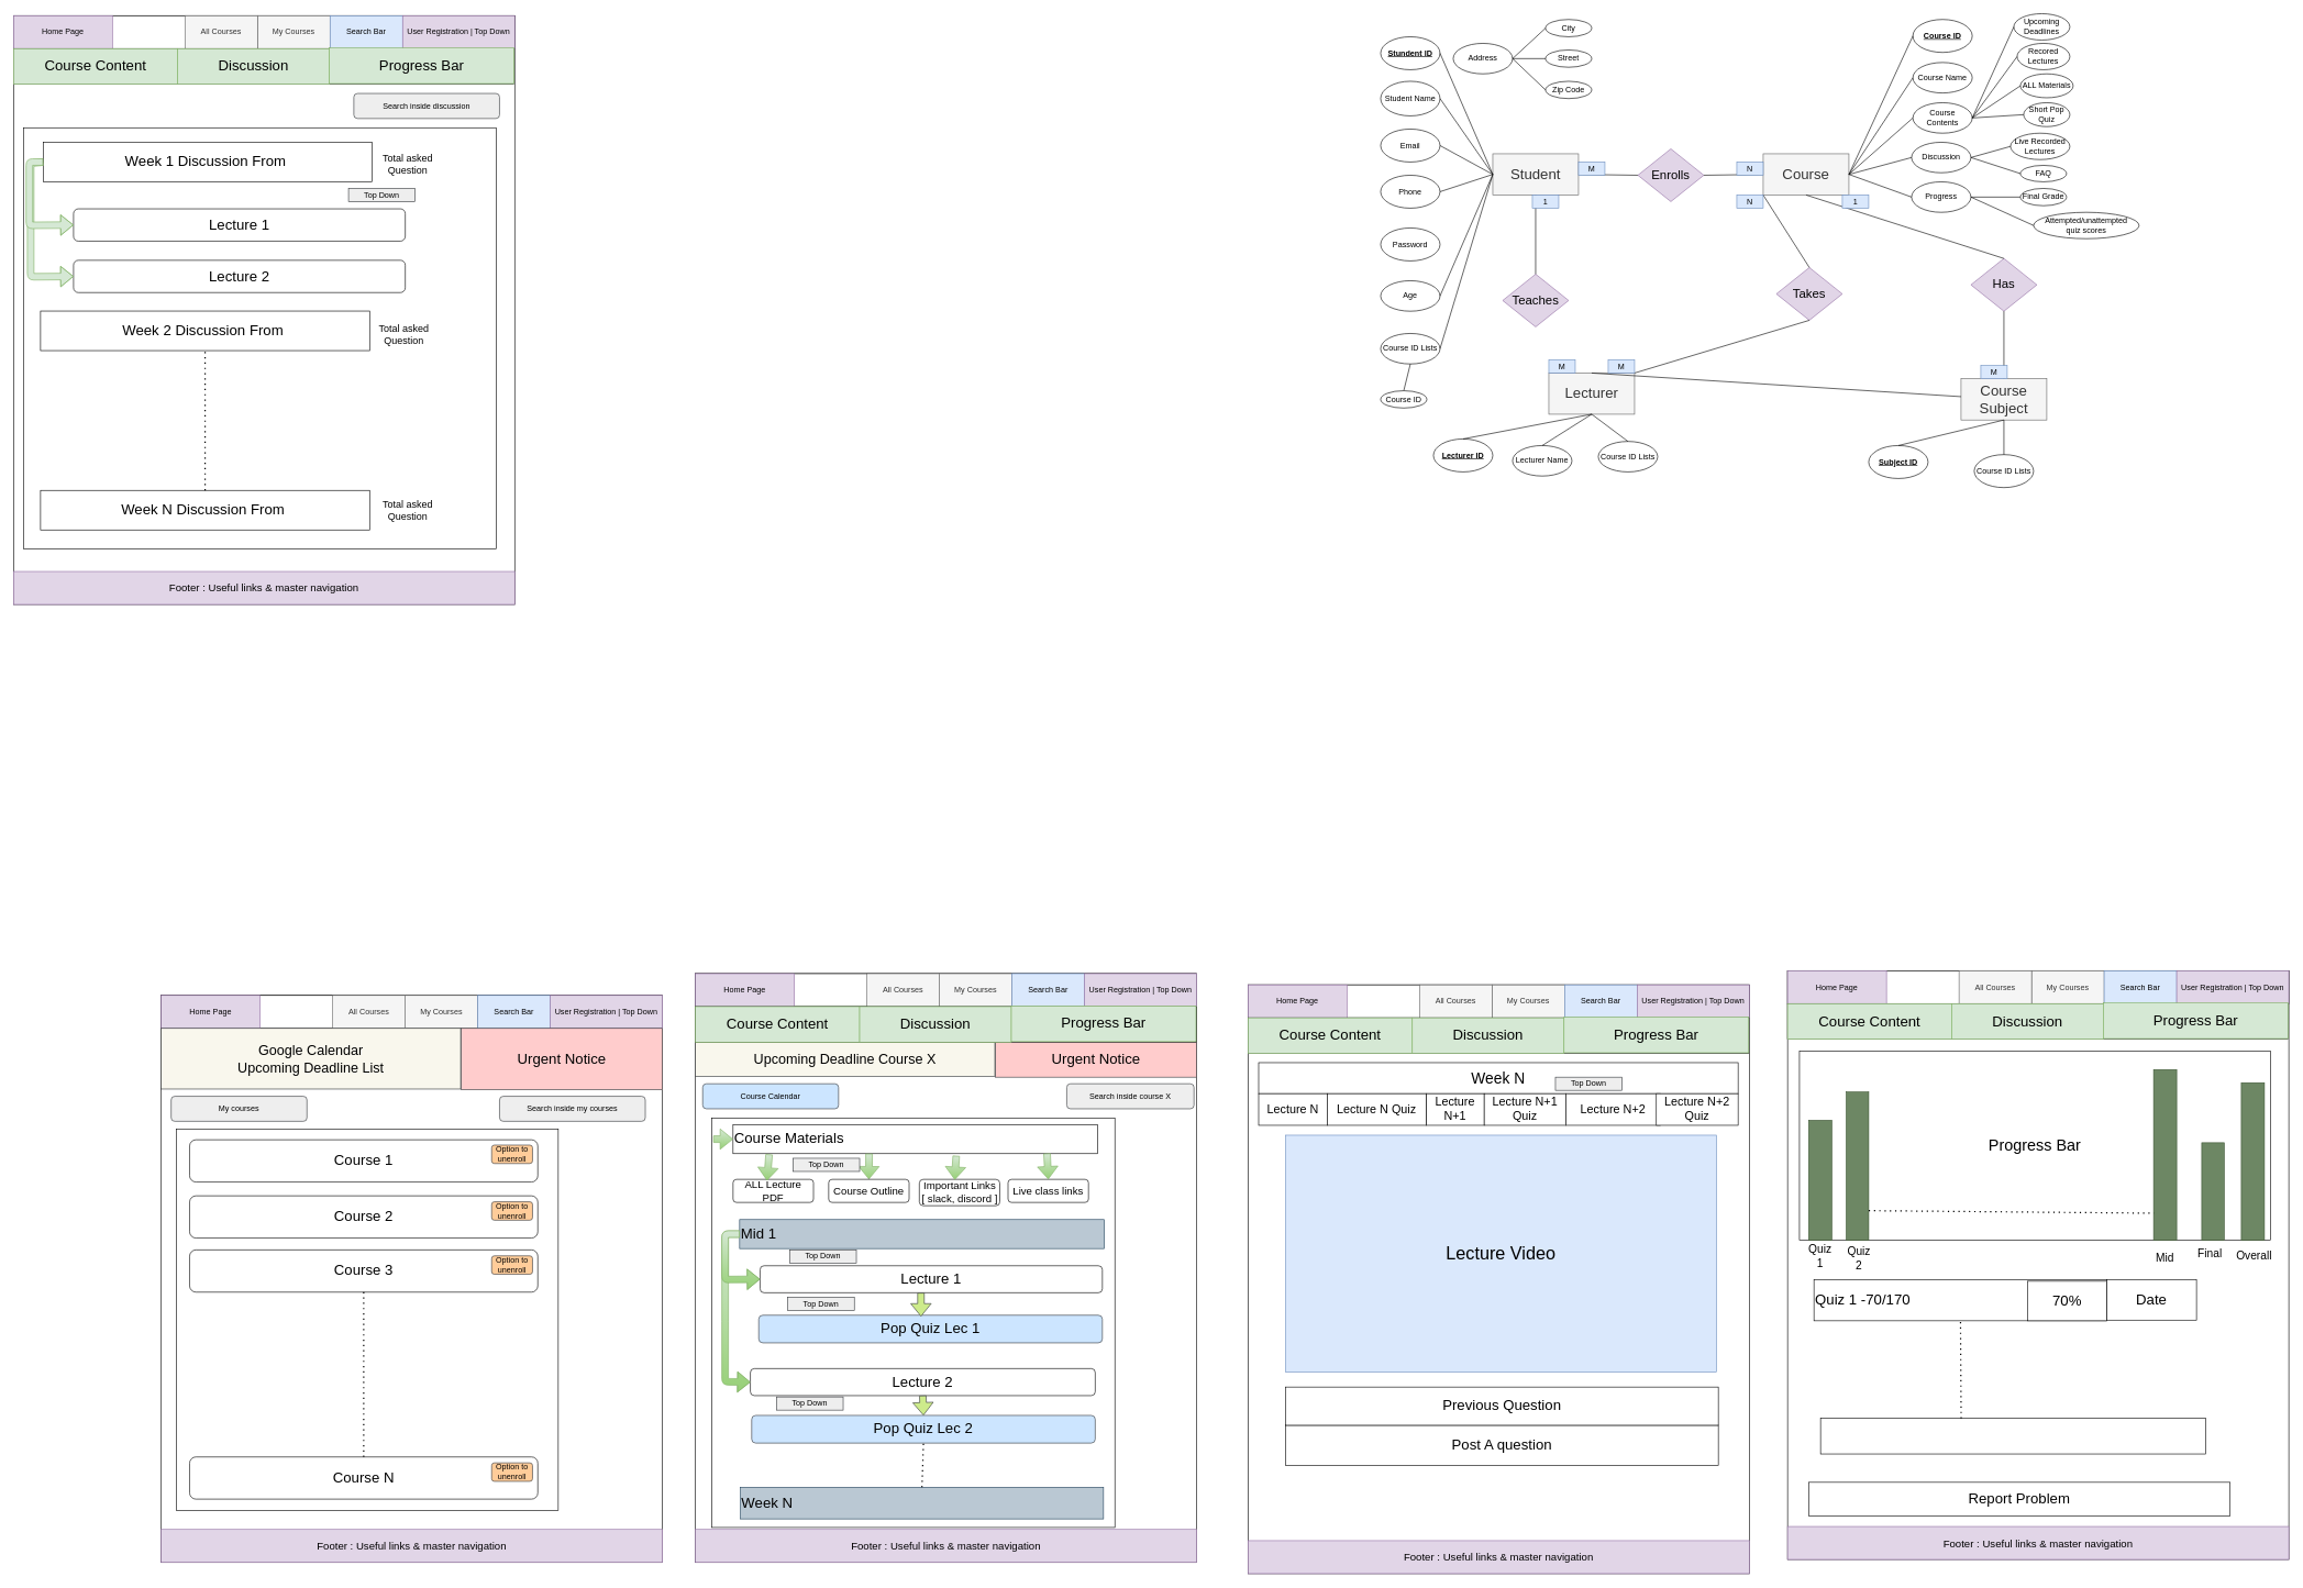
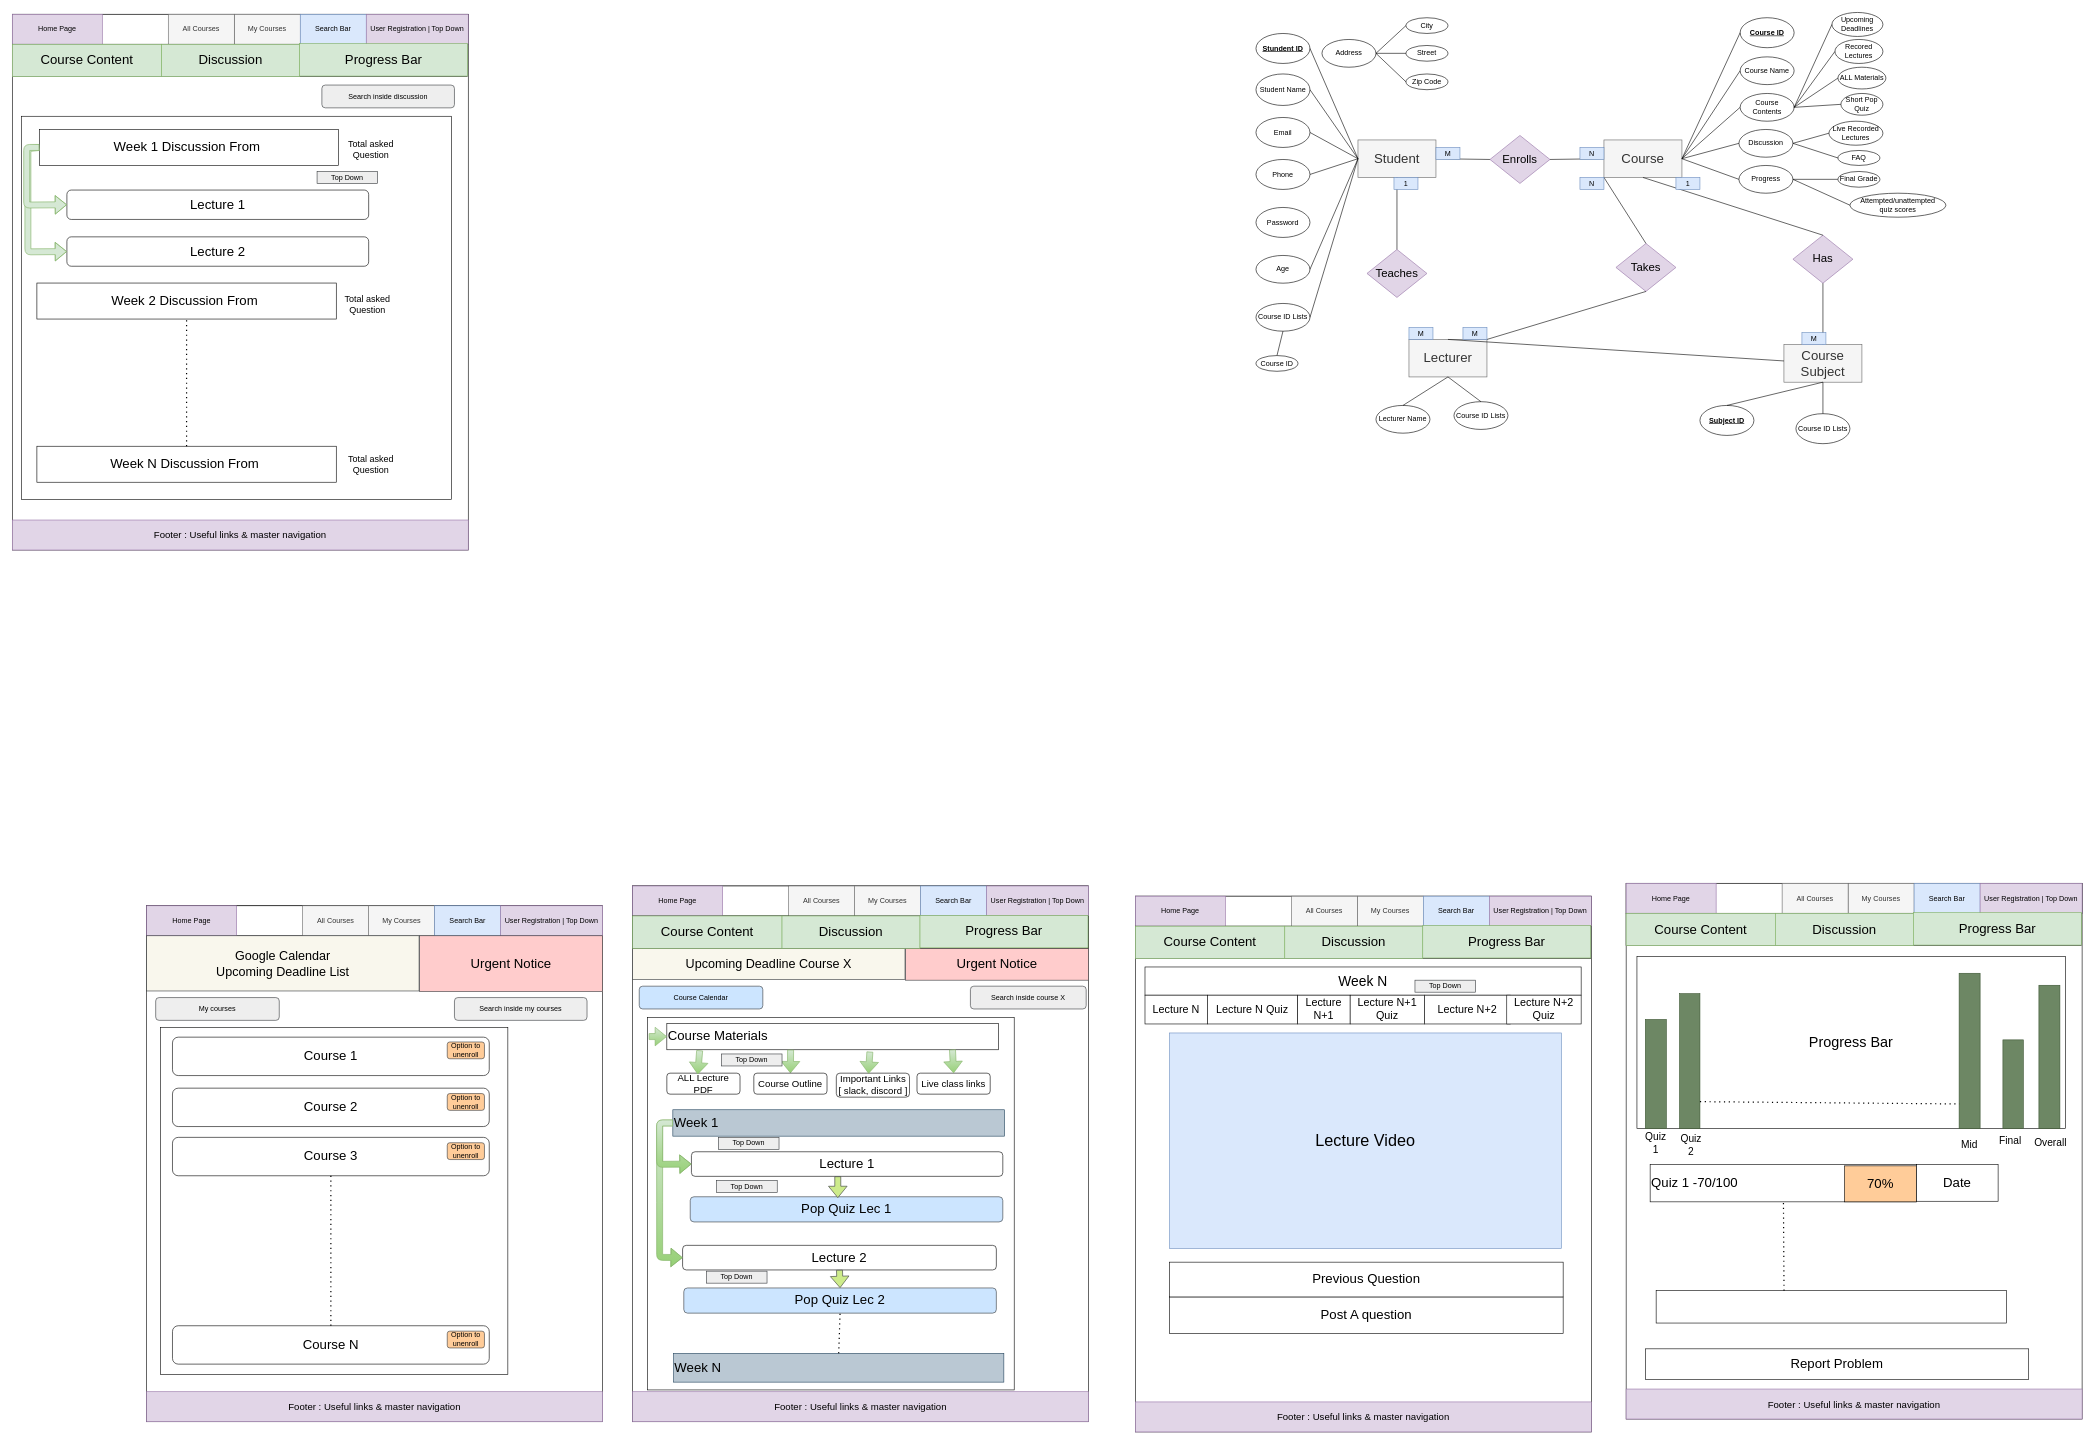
- <mxCell id="214" value="" style="endArrow=none;html=1;exitX=0.5;exitY=0;exitDx=0;exitDy=0;entryX=0.5;entryY=1;entryDx=0;entryDy=0;" edge="1" parent="1" source="197" target="175"><mxGeometry width="50" height="50" relative="1" as="geometry"><mxPoint x="2473" y="685" as="sourcePoint" /><mxPoint x="2523" y="635" as="targetPoint" /></mxGeometry></mxCell>
- <mxCell id="197" value="&lt;u&gt;&lt;b&gt;Lecturer ID&lt;/b&gt;&lt;/u&gt;" style="ellipse;whiteSpace=wrap;html=1;" vertex="1" parent="1"><mxGeometry x="2173" y="665" width="90" height="50" as="geometry" /></mxCell>
- <mxCell id="60" value="&lt;span&gt;&lt;font style=&quot;font-size: 22px&quot;&gt;Mid 1&lt;/font&gt;&lt;/span&gt;" style="rounded=0;whiteSpace=wrap;html=1;align=left;fillColor=#bac8d3;strokeColor=#23445d;" vertex="1" parent="1"><mxGeometry x="1121" y="1849" width="553" height="44" as="geometry" /></mxCell>
+ <mxCell id="60" value="&lt;span&gt;&lt;font style=&quot;font-size: 22px&quot;&gt;Week 1&lt;/font&gt;&lt;/span&gt;" style="rounded=0;whiteSpace=wrap;html=1;align=left;fillColor=#bac8d3;strokeColor=#23445d;" vertex="1" parent="1"><mxGeometry x="1121" y="1849" width="553" height="44" as="geometry" /></mxCell>
- <mxCell id="125" value="&lt;font style=&quot;font-size: 22px&quot;&gt;Quiz 1 -70/170&lt;/font&gt;" style="rounded=0;whiteSpace=wrap;html=1;align=left;" vertex="1" parent="1"><mxGeometry x="2750" y="1940.5" width="444" height="62" as="geometry" /></mxCell>
+ <mxCell id="125" value="&lt;font style=&quot;font-size: 22px&quot;&gt;Quiz 1 -70/100&lt;/font&gt;" style="rounded=0;whiteSpace=wrap;html=1;align=left;" vertex="1" parent="1"><mxGeometry x="2750" y="1940.5" width="444" height="62" as="geometry" /></mxCell>
- <mxCell id="126" value="&lt;font style=&quot;font-size: 22px&quot;&gt;70%&lt;/font&gt;" style="rounded=0;whiteSpace=wrap;html=1;" vertex="1" parent="1"><mxGeometry x="3074" y="1942.5" width="120" height="60" as="geometry" /></mxCell>
+ <mxCell id="126" value="&lt;font style=&quot;font-size: 22px&quot;&gt;70%&lt;/font&gt;" style="rounded=0;whiteSpace=wrap;html=1;fillColor=#ffcc99;" vertex="1" parent="1"><mxGeometry x="3074" y="1942.5" width="120" height="60" as="geometry" /></mxCell>
